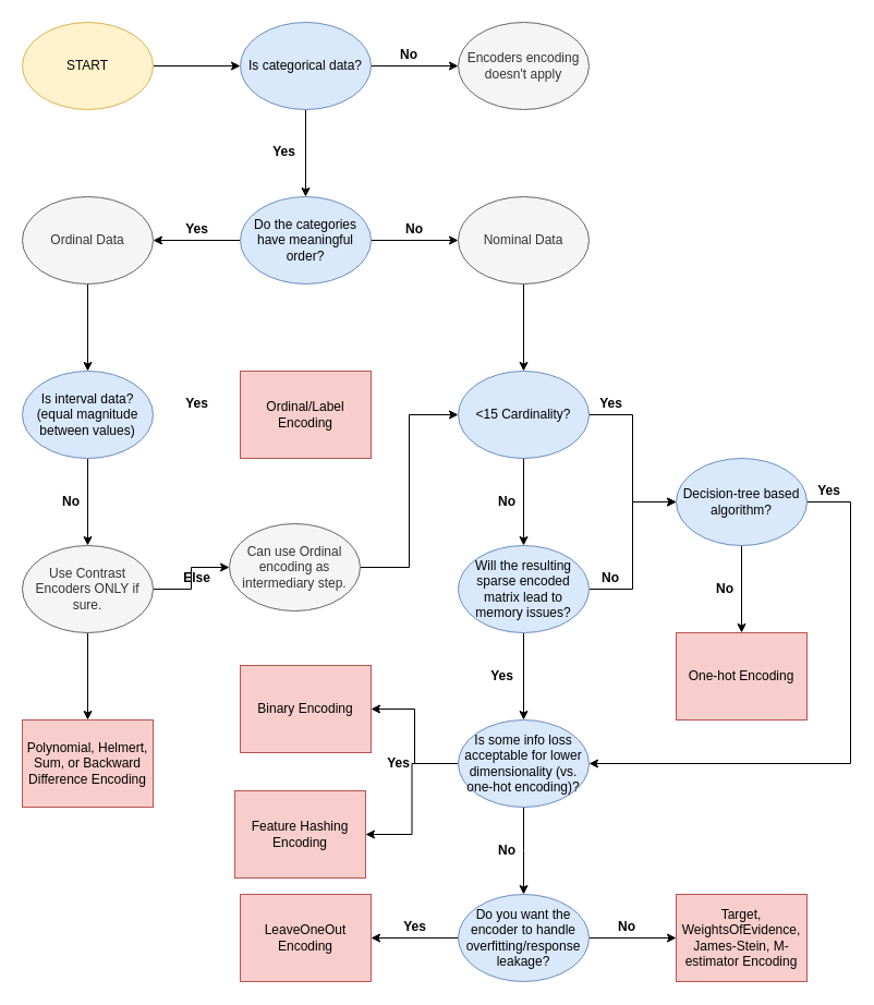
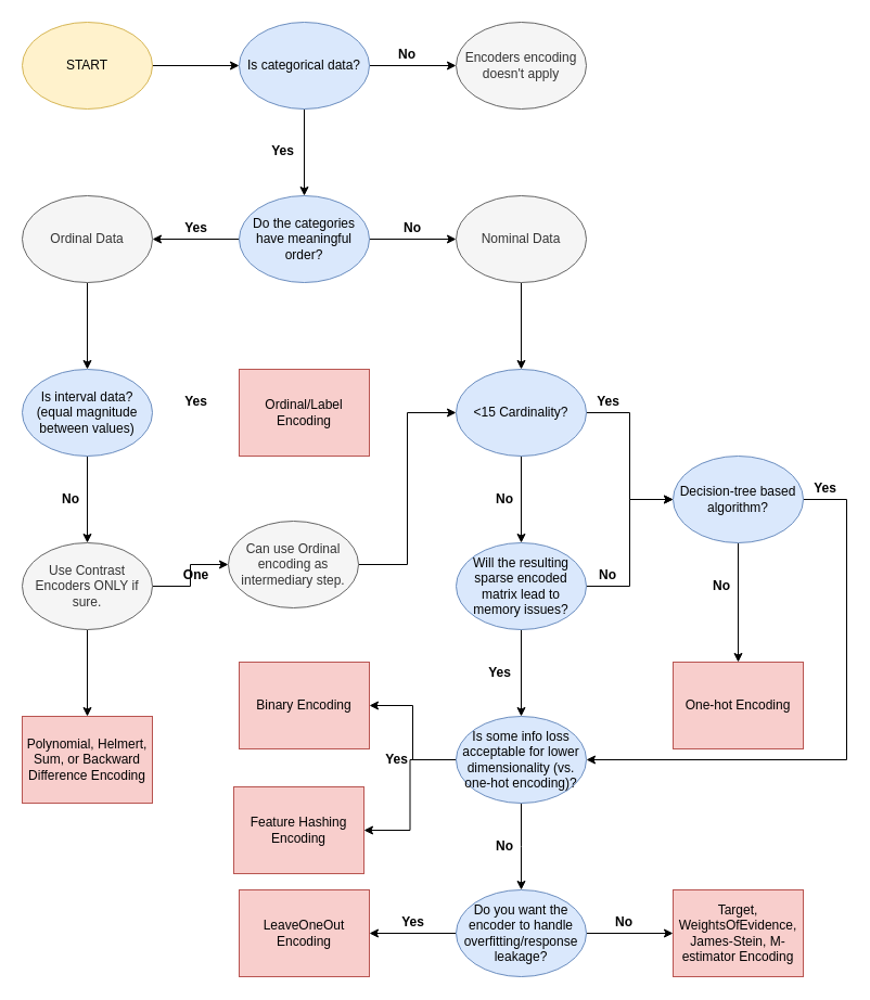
- <mxCell id="47" value="&lt;b&gt;Else&lt;/b&gt;" style="text;html=1;resizable=0;points=[];autosize=1;align=center;verticalAlign=top;spacingTop=-4;fontSize=12;" vertex="1" parent="1"><mxGeometry x="160" y="520" width="40" height="20" as="geometry" /></mxCell>
+ <mxCell id="47" value="&lt;b&gt;One&lt;/b&gt;" style="text;html=1;resizable=0;points=[];autosize=1;align=center;verticalAlign=top;spacingTop=-4;fontSize=12;" vertex="1" parent="1"><mxGeometry x="160" y="520" width="40" height="20" as="geometry" /></mxCell>
- <mxCell id="40" value="One-hot Encoding" style="rectangle;whiteSpace=wrap;html=1;fillColor=#f8cecc;strokeColor=#b85450;" vertex="1" parent="1"><mxGeometry x="620" y="580" width="120" height="80" as="geometry" /></mxCell>
+ <mxCell id="40" value="One-hot Encoding" style="rectangle;whiteSpace=wrap;html=1;fillColor=#f8cecc;strokeColor=#b85450;" vertex="1" parent="1"><mxGeometry x="620" y="610" width="120" height="80" as="geometry" /></mxCell>
